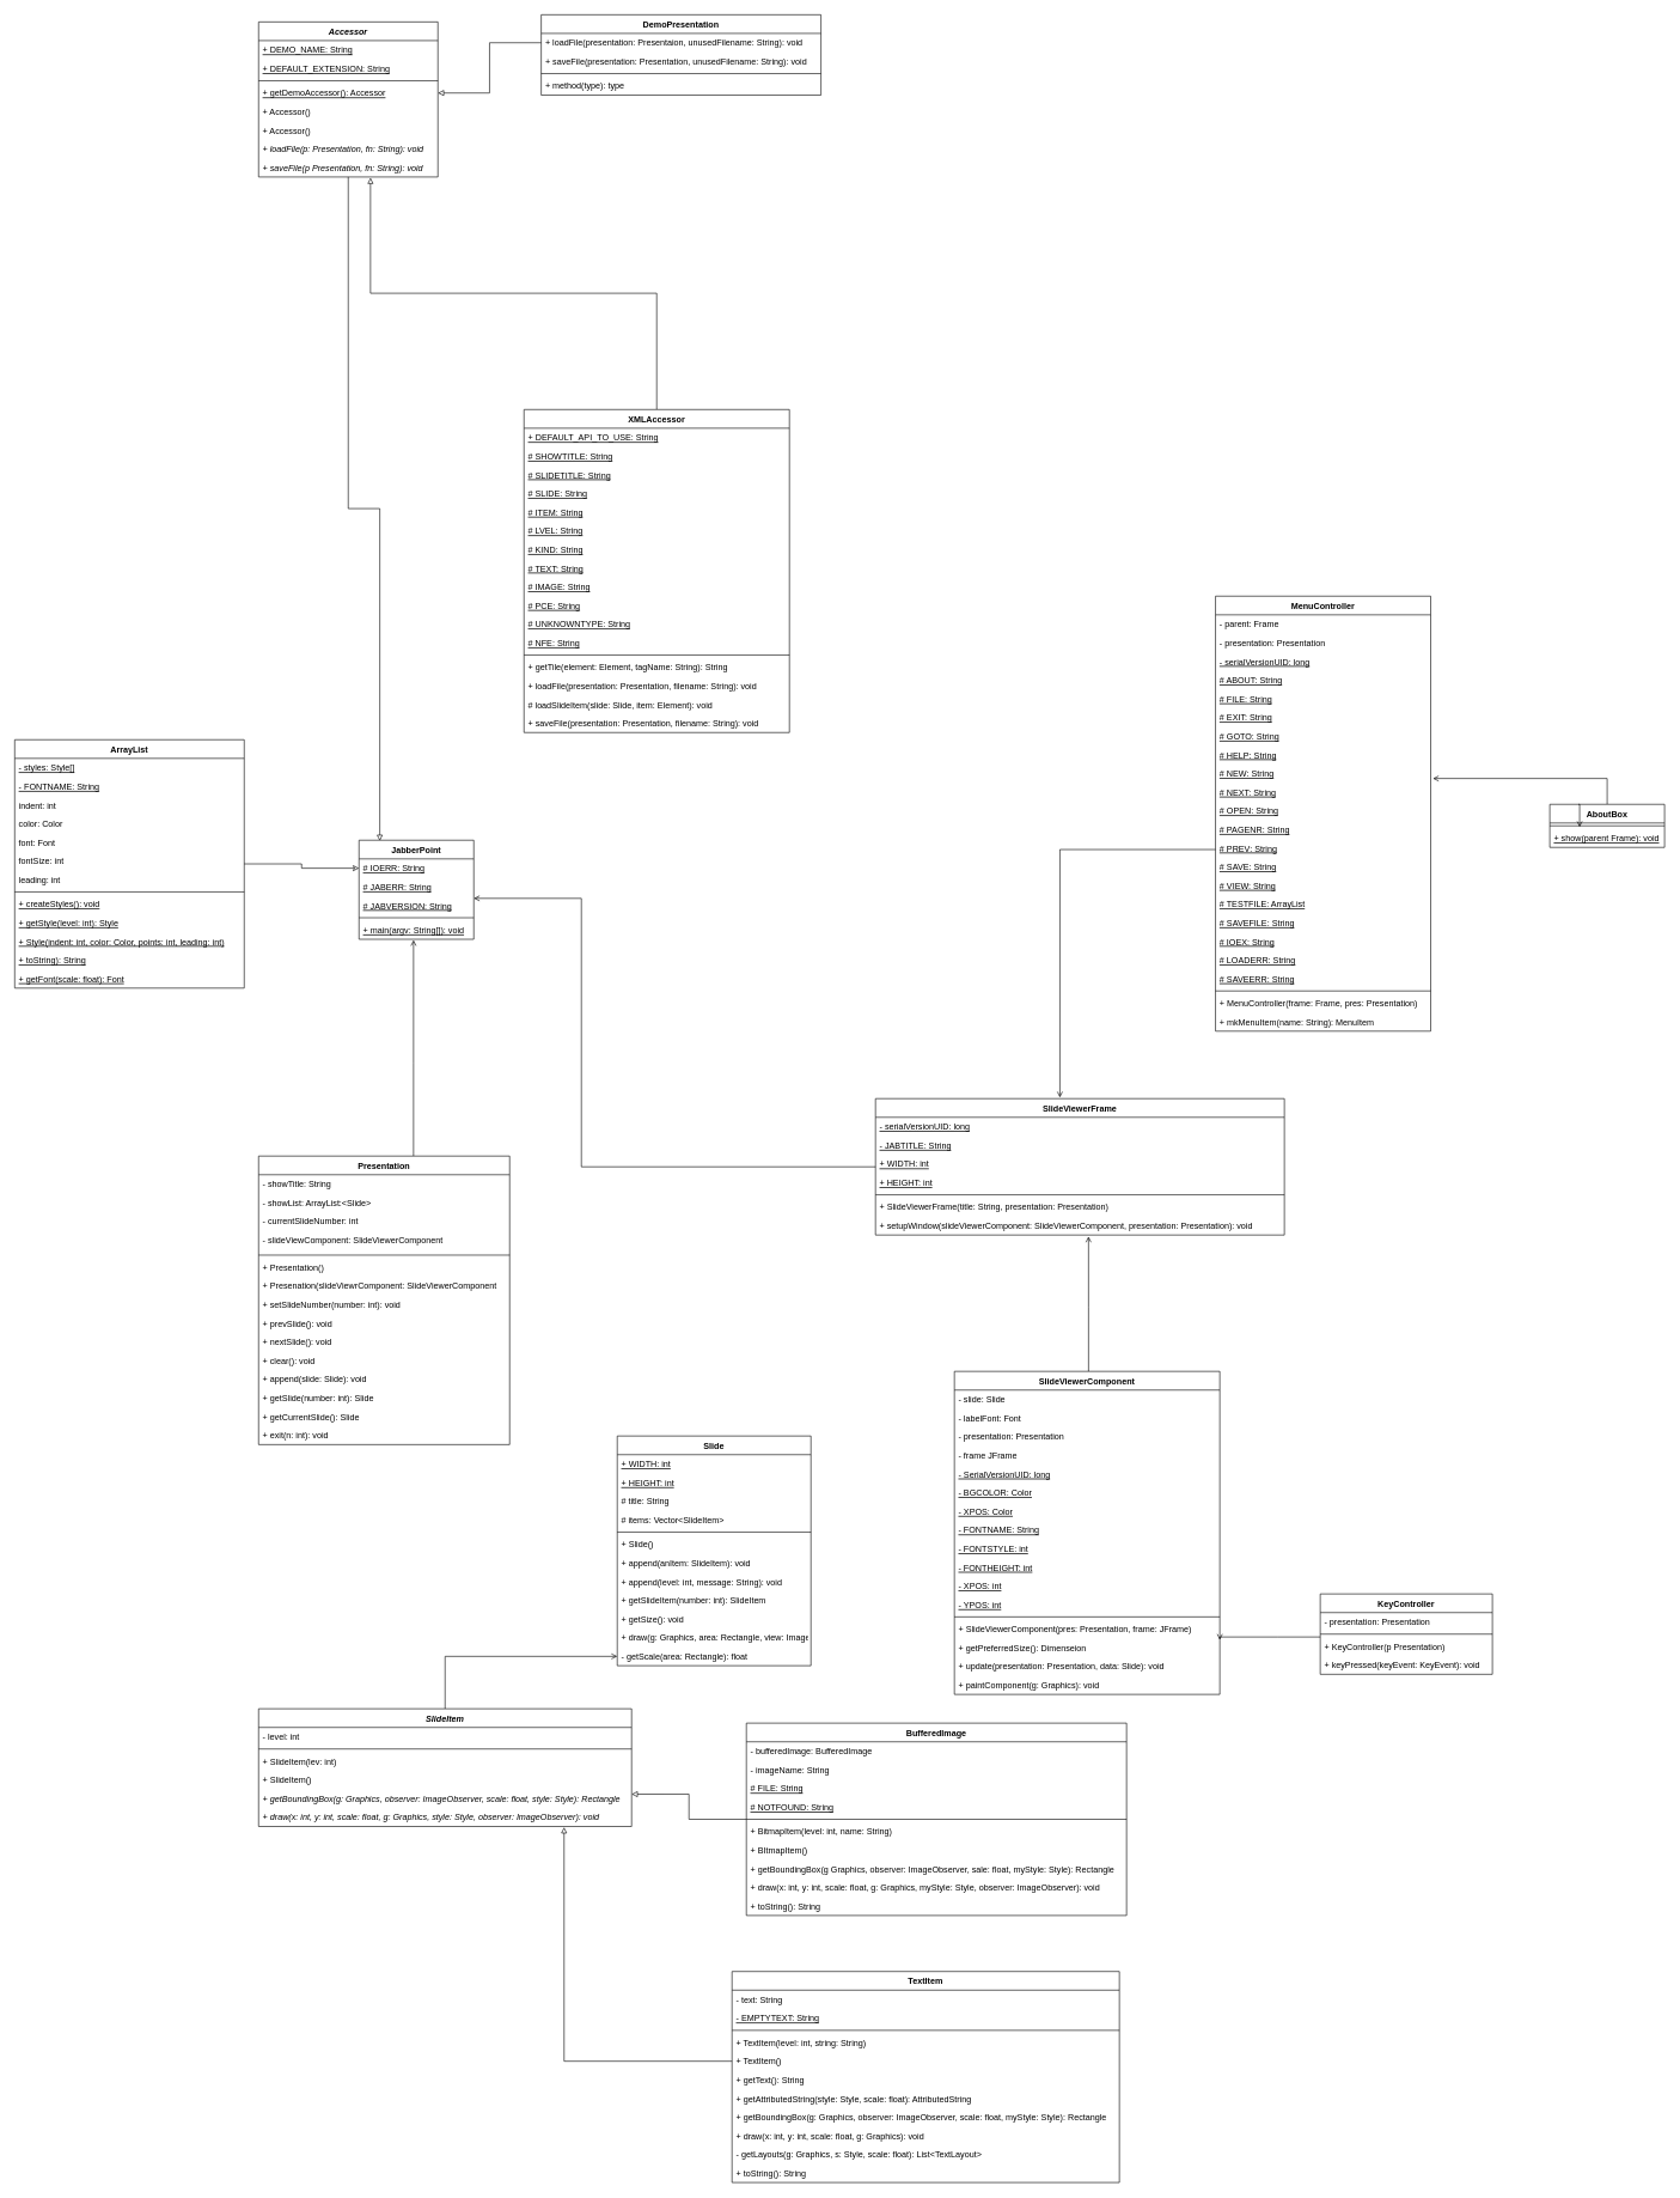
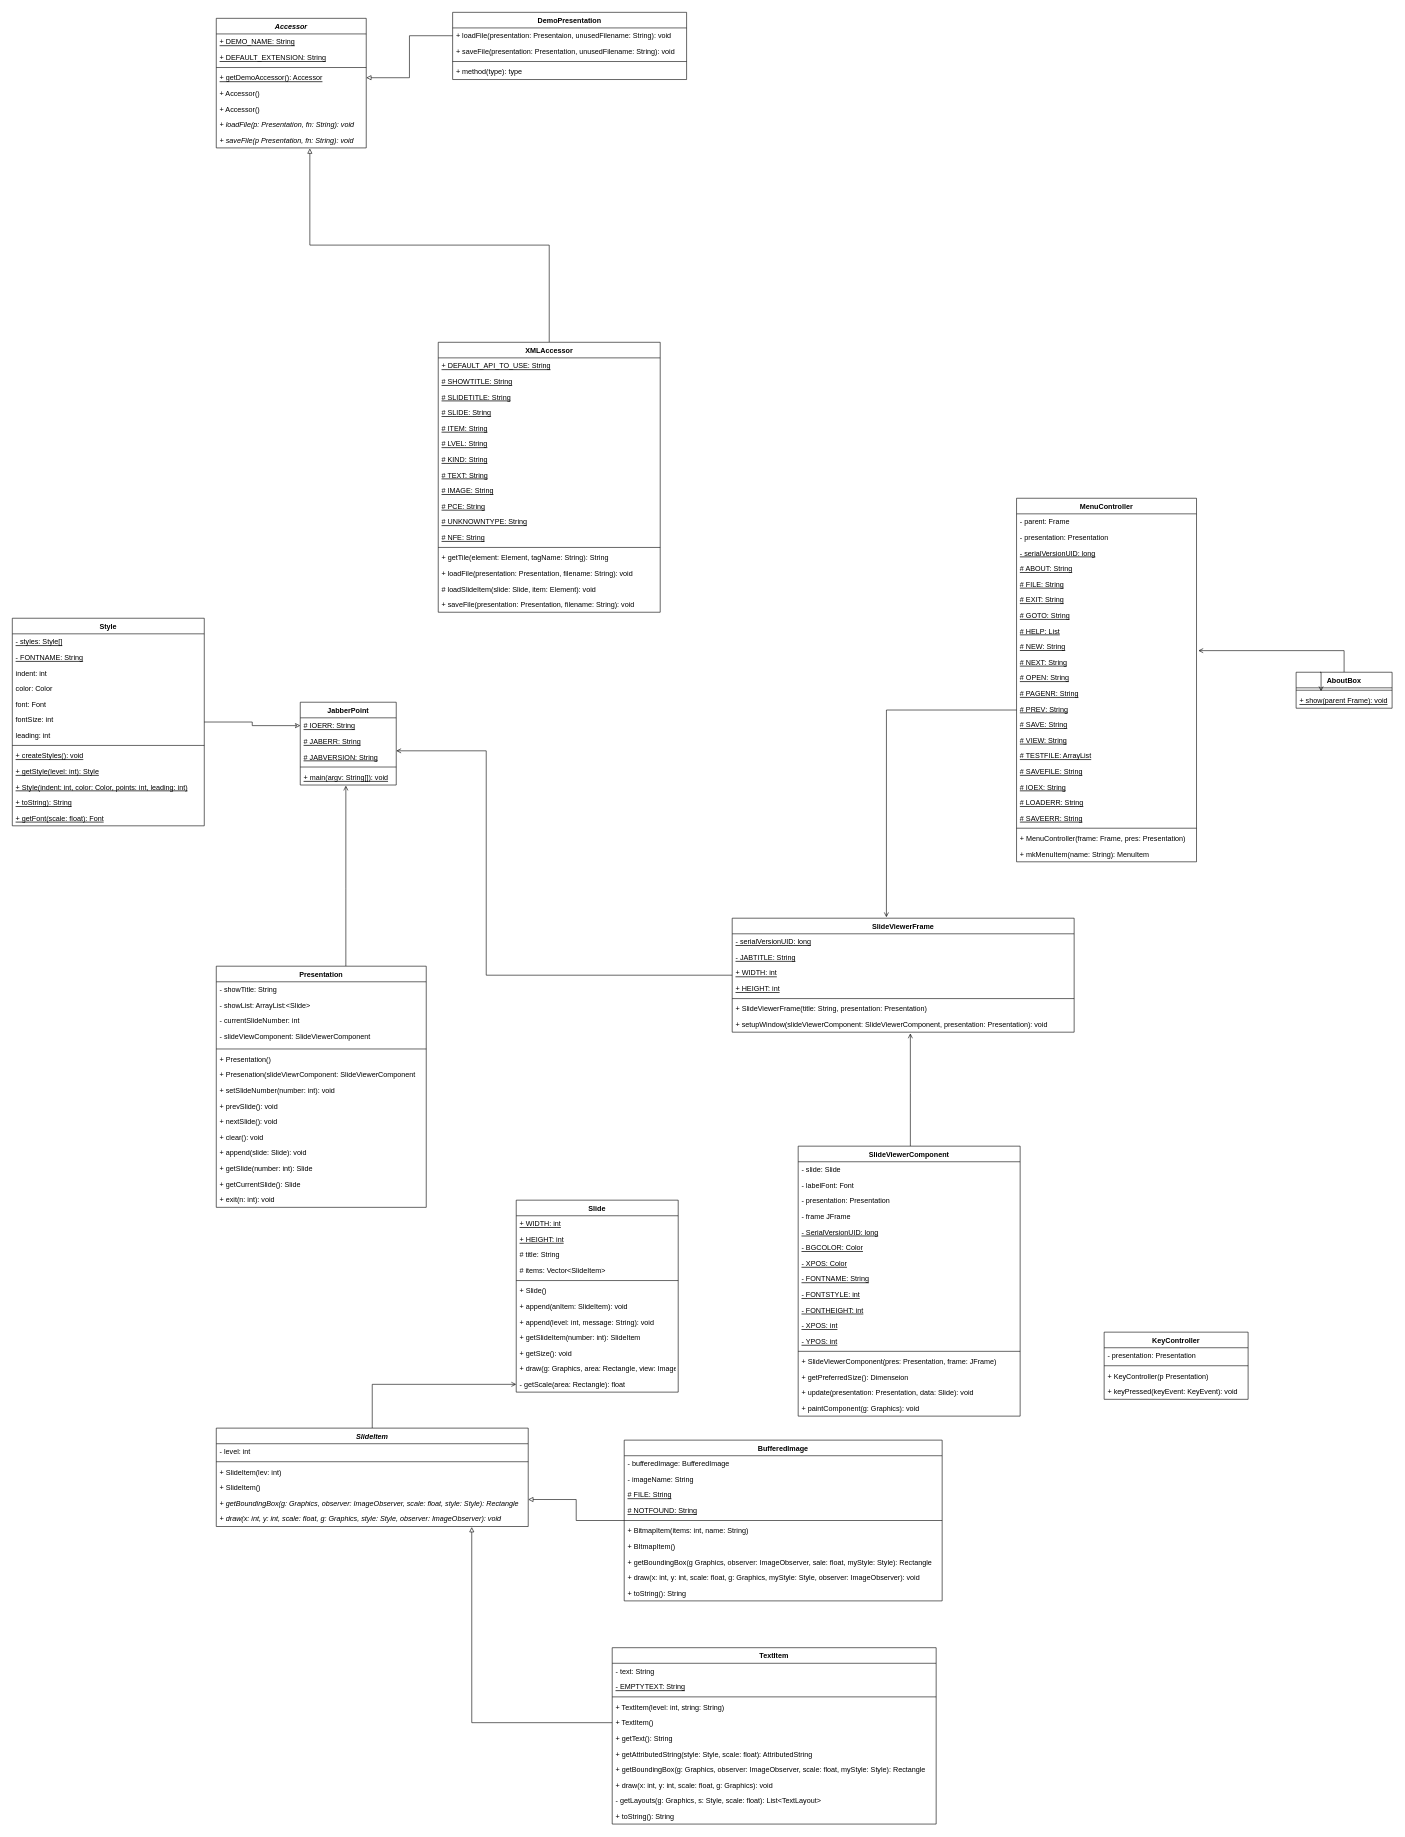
- <mxCell id="7" style="edgeStyle=orthogonalEdgeStyle;rounded=0;orthogonalLoop=1;jettySize=auto;html=1;entryX=0.181;entryY=0.007;entryDx=0;entryDy=0;entryPerimeter=0;endArrow=block;endFill=0;" parent="1" source="8" target="22" edge="1"><mxGeometry relative="1" as="geometry" /></mxCell>
- <mxCell id="126" value="ArrayList" style="swimlane;fontStyle=1;align=center;verticalAlign=top;childLayout=stackLayout;horizontal=1;startSize=26;horizontalStack=0;resizeParent=1;resizeParentMax=0;resizeLast=0;collapsible=1;marginBottom=0;" parent="1" vertex="1"><mxGeometry x="20" y="1030" width="320" height="346" as="geometry" /></mxCell>
+ <mxCell id="126" value="Style" style="swimlane;fontStyle=1;align=center;verticalAlign=top;childLayout=stackLayout;horizontal=1;startSize=26;horizontalStack=0;resizeParent=1;resizeParentMax=0;resizeLast=0;collapsible=1;marginBottom=0;" parent="1" vertex="1"><mxGeometry x="20" y="1030" width="320" height="346" as="geometry" /></mxCell>
- <mxCell id="43" value="# HELP: String" style="text;strokeColor=none;fillColor=none;align=left;verticalAlign=top;spacingLeft=4;spacingRight=4;overflow=hidden;rotatable=0;points=[[0,0.5],[1,0.5]];portConstraint=eastwest;fontStyle=4" parent="35" vertex="1"><mxGeometry y="208" width="300" height="26" as="geometry" /></mxCell>
+ <mxCell id="43" value="# HELP: List" style="text;strokeColor=none;fillColor=none;align=left;verticalAlign=top;spacingLeft=4;spacingRight=4;overflow=hidden;rotatable=0;points=[[0,0.5],[1,0.5]];portConstraint=eastwest;fontStyle=4" parent="35" vertex="1"><mxGeometry y="208" width="300" height="26" as="geometry" /></mxCell>
- <mxCell id="28" style="edgeStyle=orthogonalEdgeStyle;rounded=0;orthogonalLoop=1;jettySize=auto;html=1;entryX=1;entryY=0.077;entryDx=0;entryDy=0;entryPerimeter=0;endArrow=open;endFill=0;" parent="1" source="29" target="113" edge="1"><mxGeometry relative="1" as="geometry"><Array as="points"><mxPoint x="1780" y="2280" /><mxPoint x="1780" y="2280" /></Array></mxGeometry></mxCell>
- <mxCell id="179" value="+ BitmapItem(level: int, name: String)" style="text;strokeColor=none;fillColor=none;align=left;verticalAlign=top;spacingLeft=4;spacingRight=4;overflow=hidden;rotatable=0;points=[[0,0.5],[1,0.5]];portConstraint=eastwest;" parent="173" vertex="1"><mxGeometry y="138" width="530" height="26" as="geometry" /></mxCell>
+ <mxCell id="179" value="+ BitmapItem(items: int, name: String)" style="text;strokeColor=none;fillColor=none;align=left;verticalAlign=top;spacingLeft=4;spacingRight=4;overflow=hidden;rotatable=0;points=[[0,0.5],[1,0.5]];portConstraint=eastwest;" parent="173" vertex="1"><mxGeometry y="138" width="530" height="26" as="geometry" /></mxCell>
